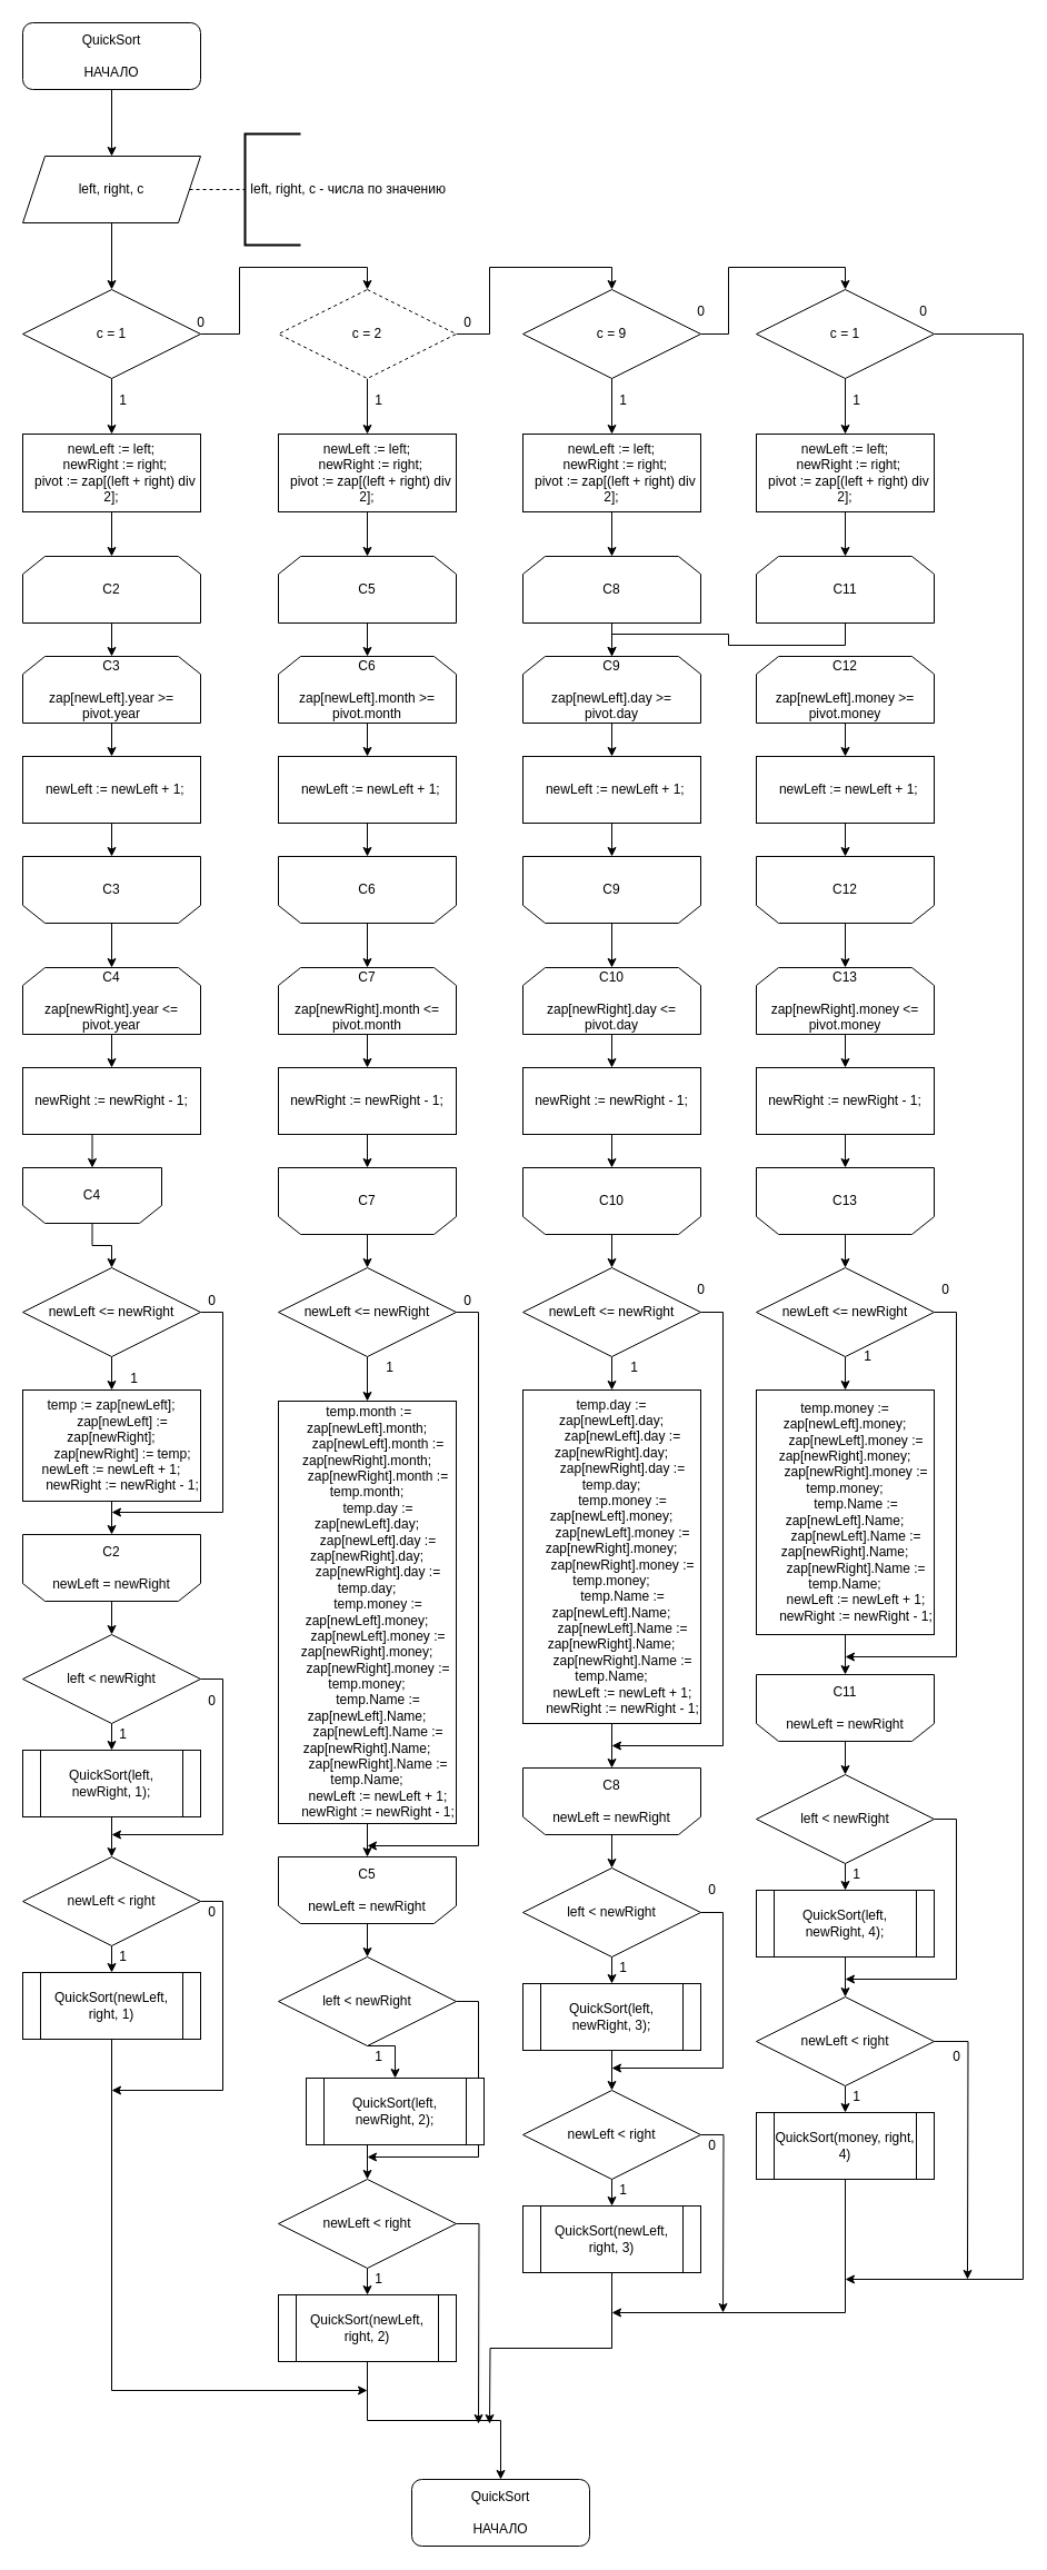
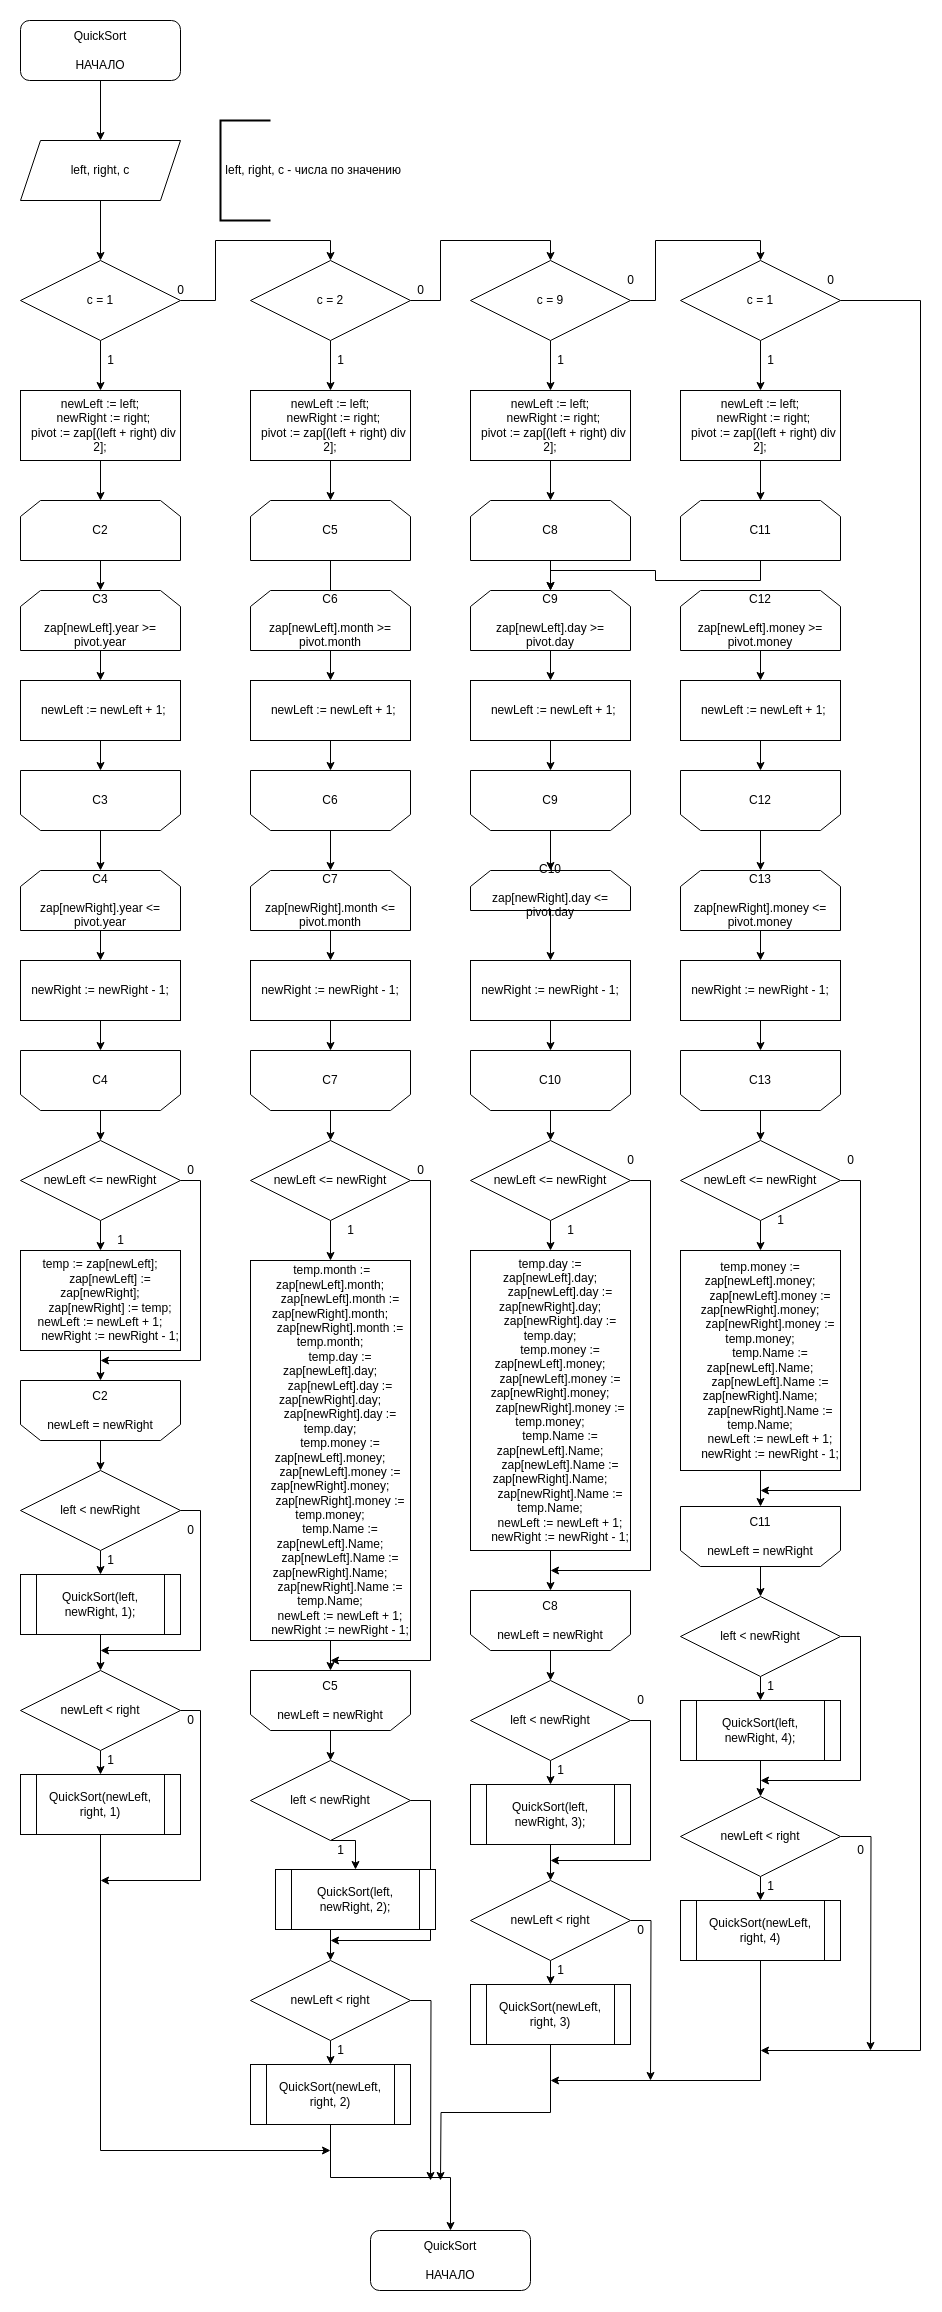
- <mxCell id="16" value="" style="endArrow=none;dashed=1;html=1;entryX=0;entryY=0.5;entryDx=0;entryDy=0;entryPerimeter=0;exitX=1;exitY=0.5;exitDx=0;exitDy=0;" parent="1" source="14" target="15" edge="1"><mxGeometry width="50" height="50" relative="1" as="geometry"><mxPoint x="170" y="250" as="sourcePoint" /><mxPoint x="220" y="200" as="targetPoint" /></mxGeometry></mxCell>
- <mxCell id="49" value="c = 2" style="rhombus;whiteSpace=wrap;html=1;dashed=1;" parent="1" vertex="1"><mxGeometry x="250" y="260" width="160" height="80" as="geometry" /></mxCell>
+ <mxCell id="49" value="c = 2" style="rhombus;whiteSpace=wrap;html=1;" parent="1" vertex="1"><mxGeometry x="250" y="260" width="160" height="80" as="geometry" /></mxCell>
- <mxCell id="52" style="edgeStyle=orthogonalEdgeStyle;rounded=0;orthogonalLoop=1;jettySize=auto;html=1;exitX=0.5;exitY=1;exitDx=0;exitDy=0;entryX=0.5;entryY=0;entryDx=0;entryDy=0;" parent="1" source="53" target="55" edge="1"><mxGeometry relative="1" as="geometry" /></mxCell>
+ <mxCell id="52" style="edgeStyle=orthogonalEdgeStyle;rounded=0;orthogonalLoop=1;jettySize=auto;html=1;exitX=0.5;exitY=1;exitDx=0;exitDy=0;entryX=0.5;entryY=0;entryDx=0;entryDy=0;endArrow=none;" parent="1" source="53" target="55" edge="1"><mxGeometry relative="1" as="geometry" /></mxCell>
- <mxCell id="102" value="C10&lt;br&gt;&lt;br&gt;zap[newRight].day &amp;lt;= pivot.day" style="shape=loopLimit;whiteSpace=wrap;html=1;" parent="1" vertex="1"><mxGeometry x="470" y="870" width="160" height="60" as="geometry" /></mxCell>
+ <mxCell id="102" value="C10&lt;br&gt;&lt;br&gt;zap[newRight].day &amp;lt;= pivot.day" style="shape=loopLimit;whiteSpace=wrap;html=1;" parent="1" vertex="1"><mxGeometry x="470" y="870" width="160" height="40" as="geometry" /></mxCell>
- <mxCell id="27" value="C4" style="shape=loopLimit;whiteSpace=wrap;html=1;direction=west;" parent="1" vertex="1"><mxGeometry x="20" y="1050" width="125" height="50" as="geometry" /></mxCell>
+ <mxCell id="27" value="C4" style="shape=loopLimit;whiteSpace=wrap;html=1;direction=west;" parent="1" vertex="1"><mxGeometry x="20" y="1050" width="160" height="60" as="geometry" /></mxCell>
- <mxCell id="165" value="QuickSort(money, right, 4)" style="shape=process;whiteSpace=wrap;html=1;backgroundOutline=1;" parent="1" vertex="1"><mxGeometry x="680" y="1900" width="160" height="60" as="geometry" /></mxCell>
+ <mxCell id="165" value="QuickSort(newLeft, right, 4)" style="shape=process;whiteSpace=wrap;html=1;backgroundOutline=1;" parent="1" vertex="1"><mxGeometry x="680" y="1900" width="160" height="60" as="geometry" /></mxCell>
